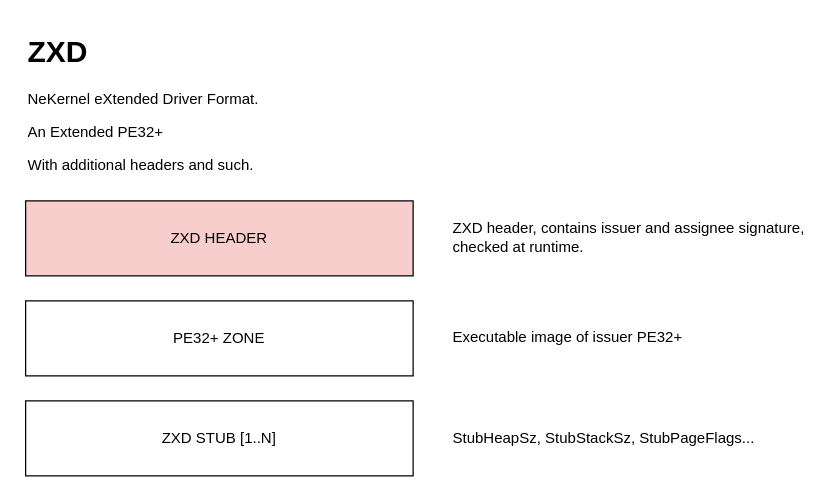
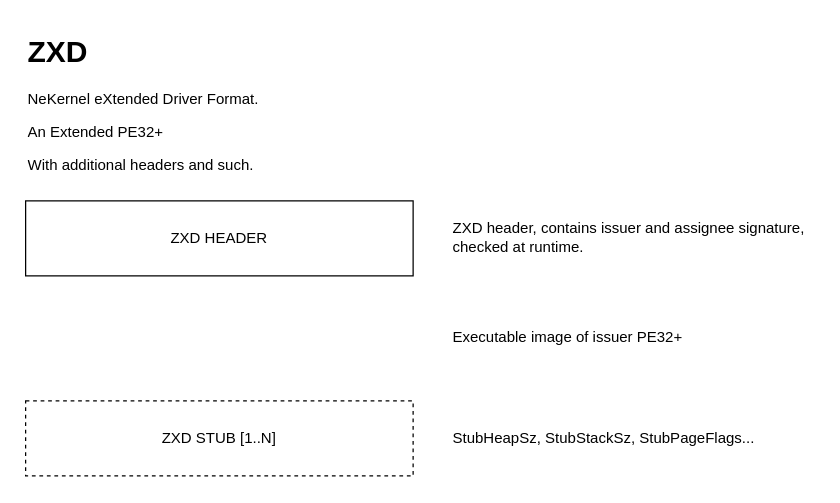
- <mxCell id="3" value="ZXD HEADER" style="rounded=0;whiteSpace=wrap;html=1;fillColor=#f8cecc;" parent="1" vertex="1"><mxGeometry x="20" y="160" width="310" height="60" as="geometry" /></mxCell>
+ <mxCell id="3" value="ZXD HEADER" style="rounded=0;whiteSpace=wrap;html=1;" parent="1" vertex="1"><mxGeometry x="20" y="160" width="310" height="60" as="geometry" /></mxCell>
- <mxCell id="4" value="PE32+ ZONE" style="rounded=0;whiteSpace=wrap;html=1;" parent="1" vertex="1"><mxGeometry x="20" y="240" width="310" height="60" as="geometry" /></mxCell>
- <mxCell id="5" value="ZXD STUB [1..N]" style="rounded=0;whiteSpace=wrap;html=1;" parent="1" vertex="1"><mxGeometry x="20" y="320" width="310" height="60" as="geometry" /></mxCell>
+ <mxCell id="5" value="ZXD STUB [1..N]" style="rounded=0;whiteSpace=wrap;html=1;dashed=1;" parent="1" vertex="1"><mxGeometry x="20" y="320" width="310" height="60" as="geometry" /></mxCell>
